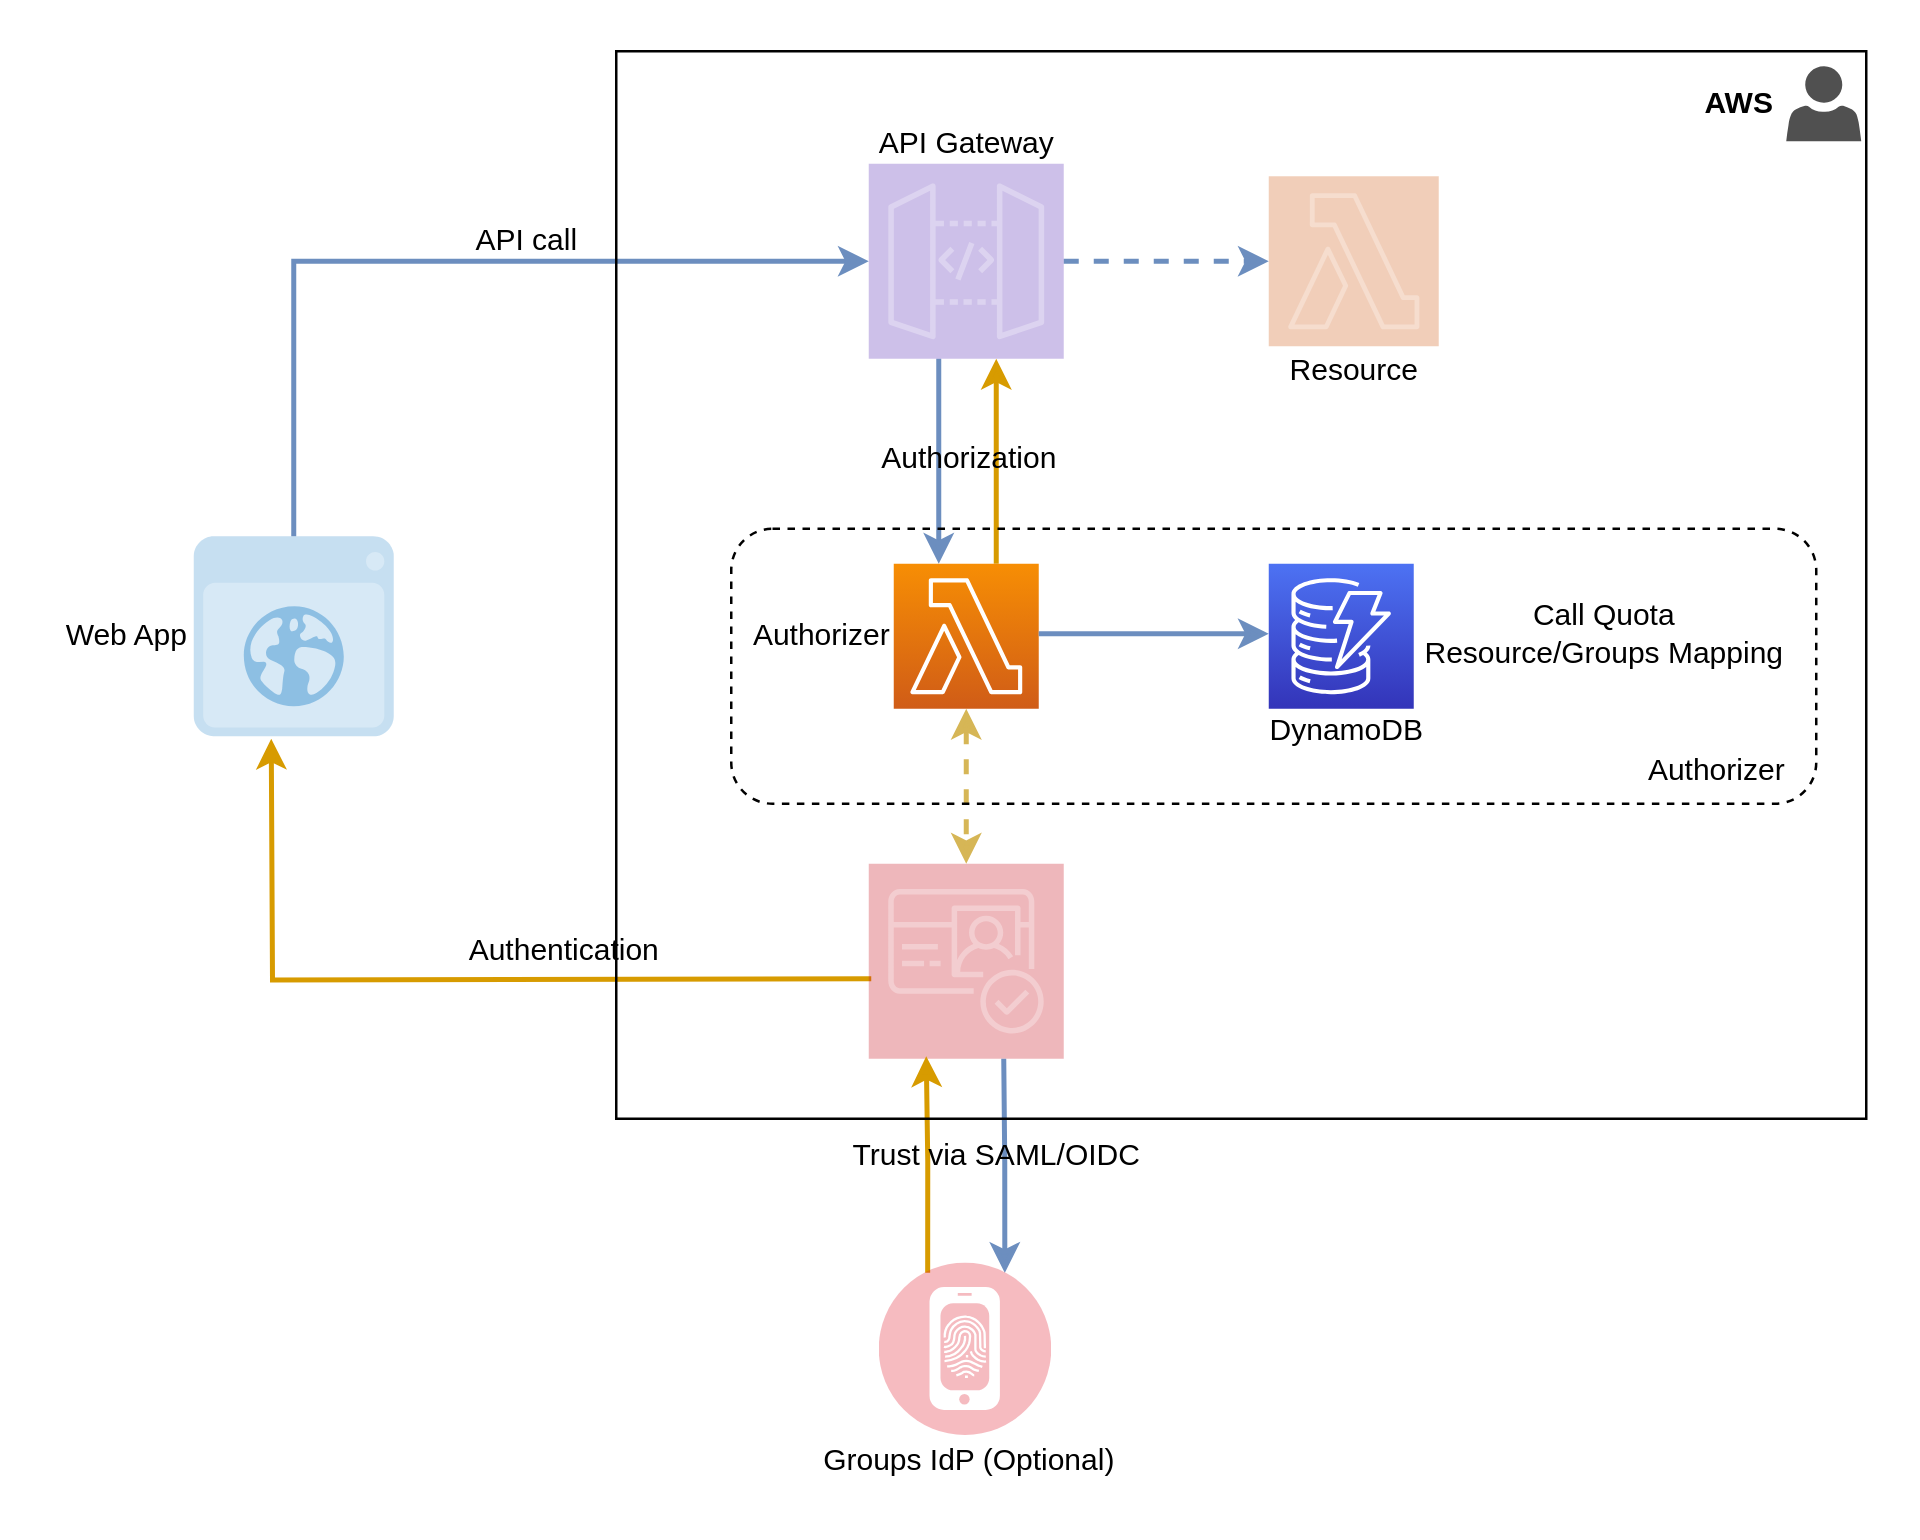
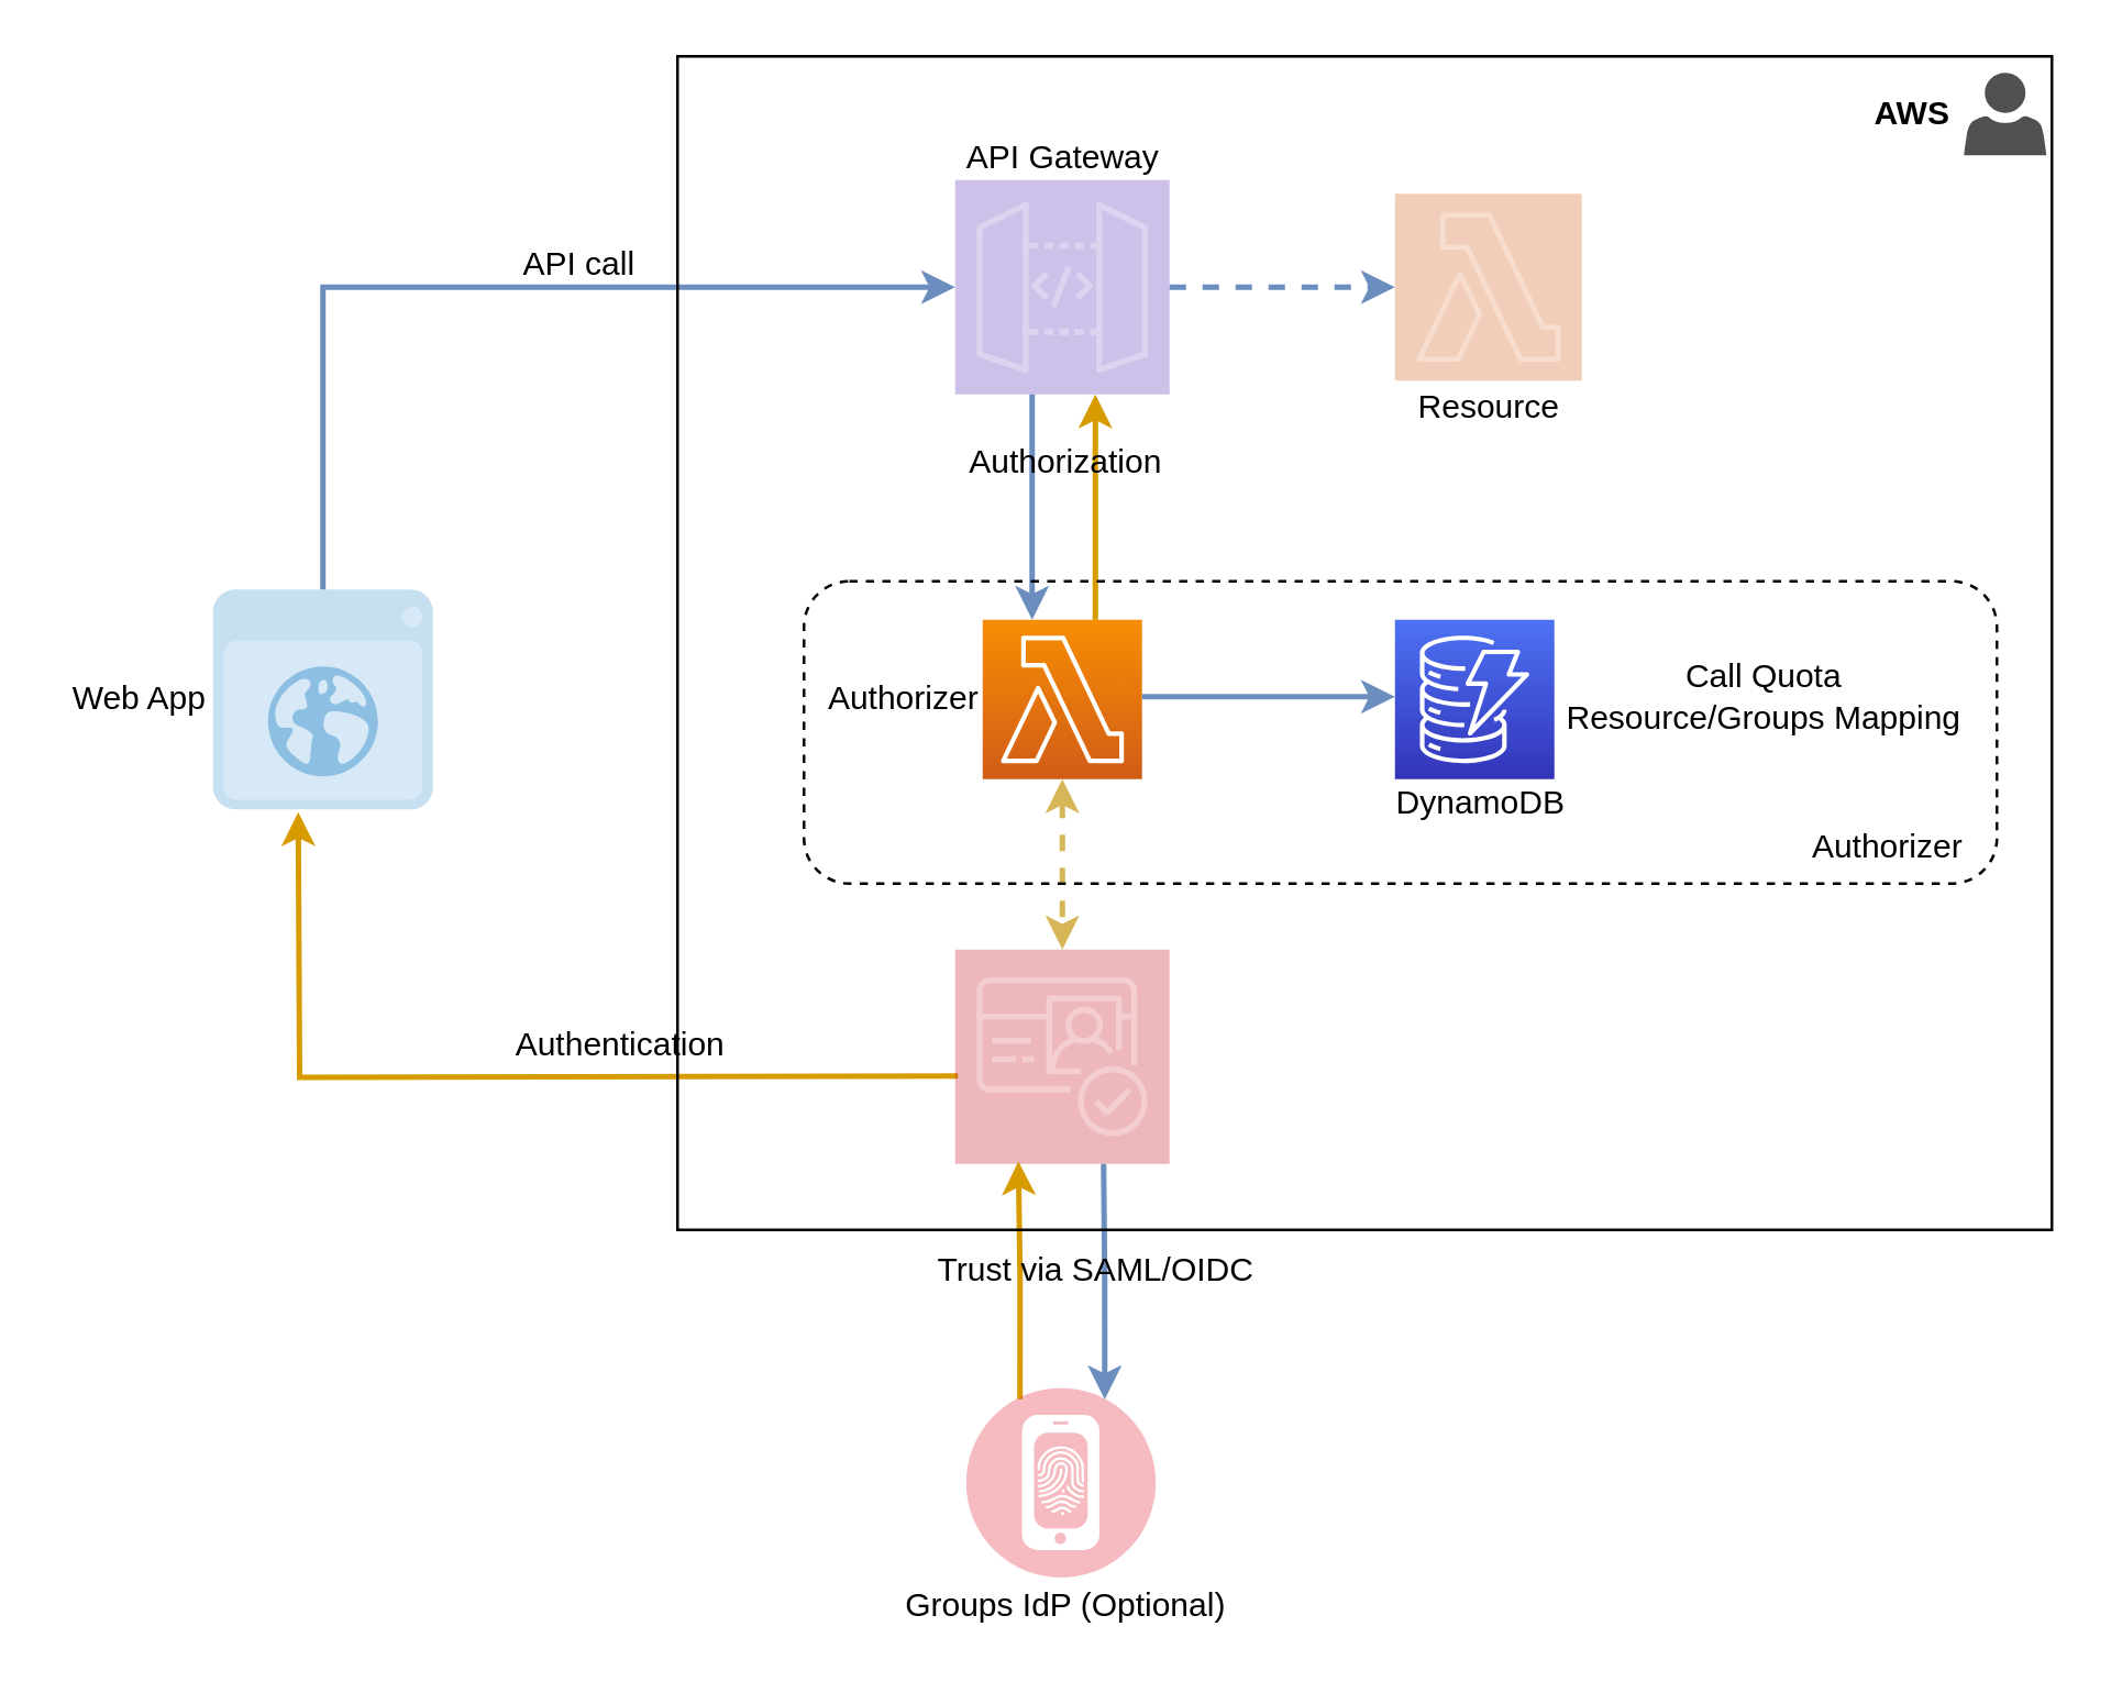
- <mxCell id="21" value="Authorization" style="text;html=1;align=center;verticalAlign=middle;resizable=0;points=[];autosize=1;" vertex="1" parent="1"><mxGeometry x="342" y="173" width="90" height="20" as="geometry" /></mxCell>
+ <mxCell id="21" value="Authorization" style="text;html=1;align=center;verticalAlign=middle;resizable=0;points=[];autosize=1;" vertex="1" parent="1"><mxGeometry x="342" y="158" width="90" height="20" as="geometry" /></mxCell>
